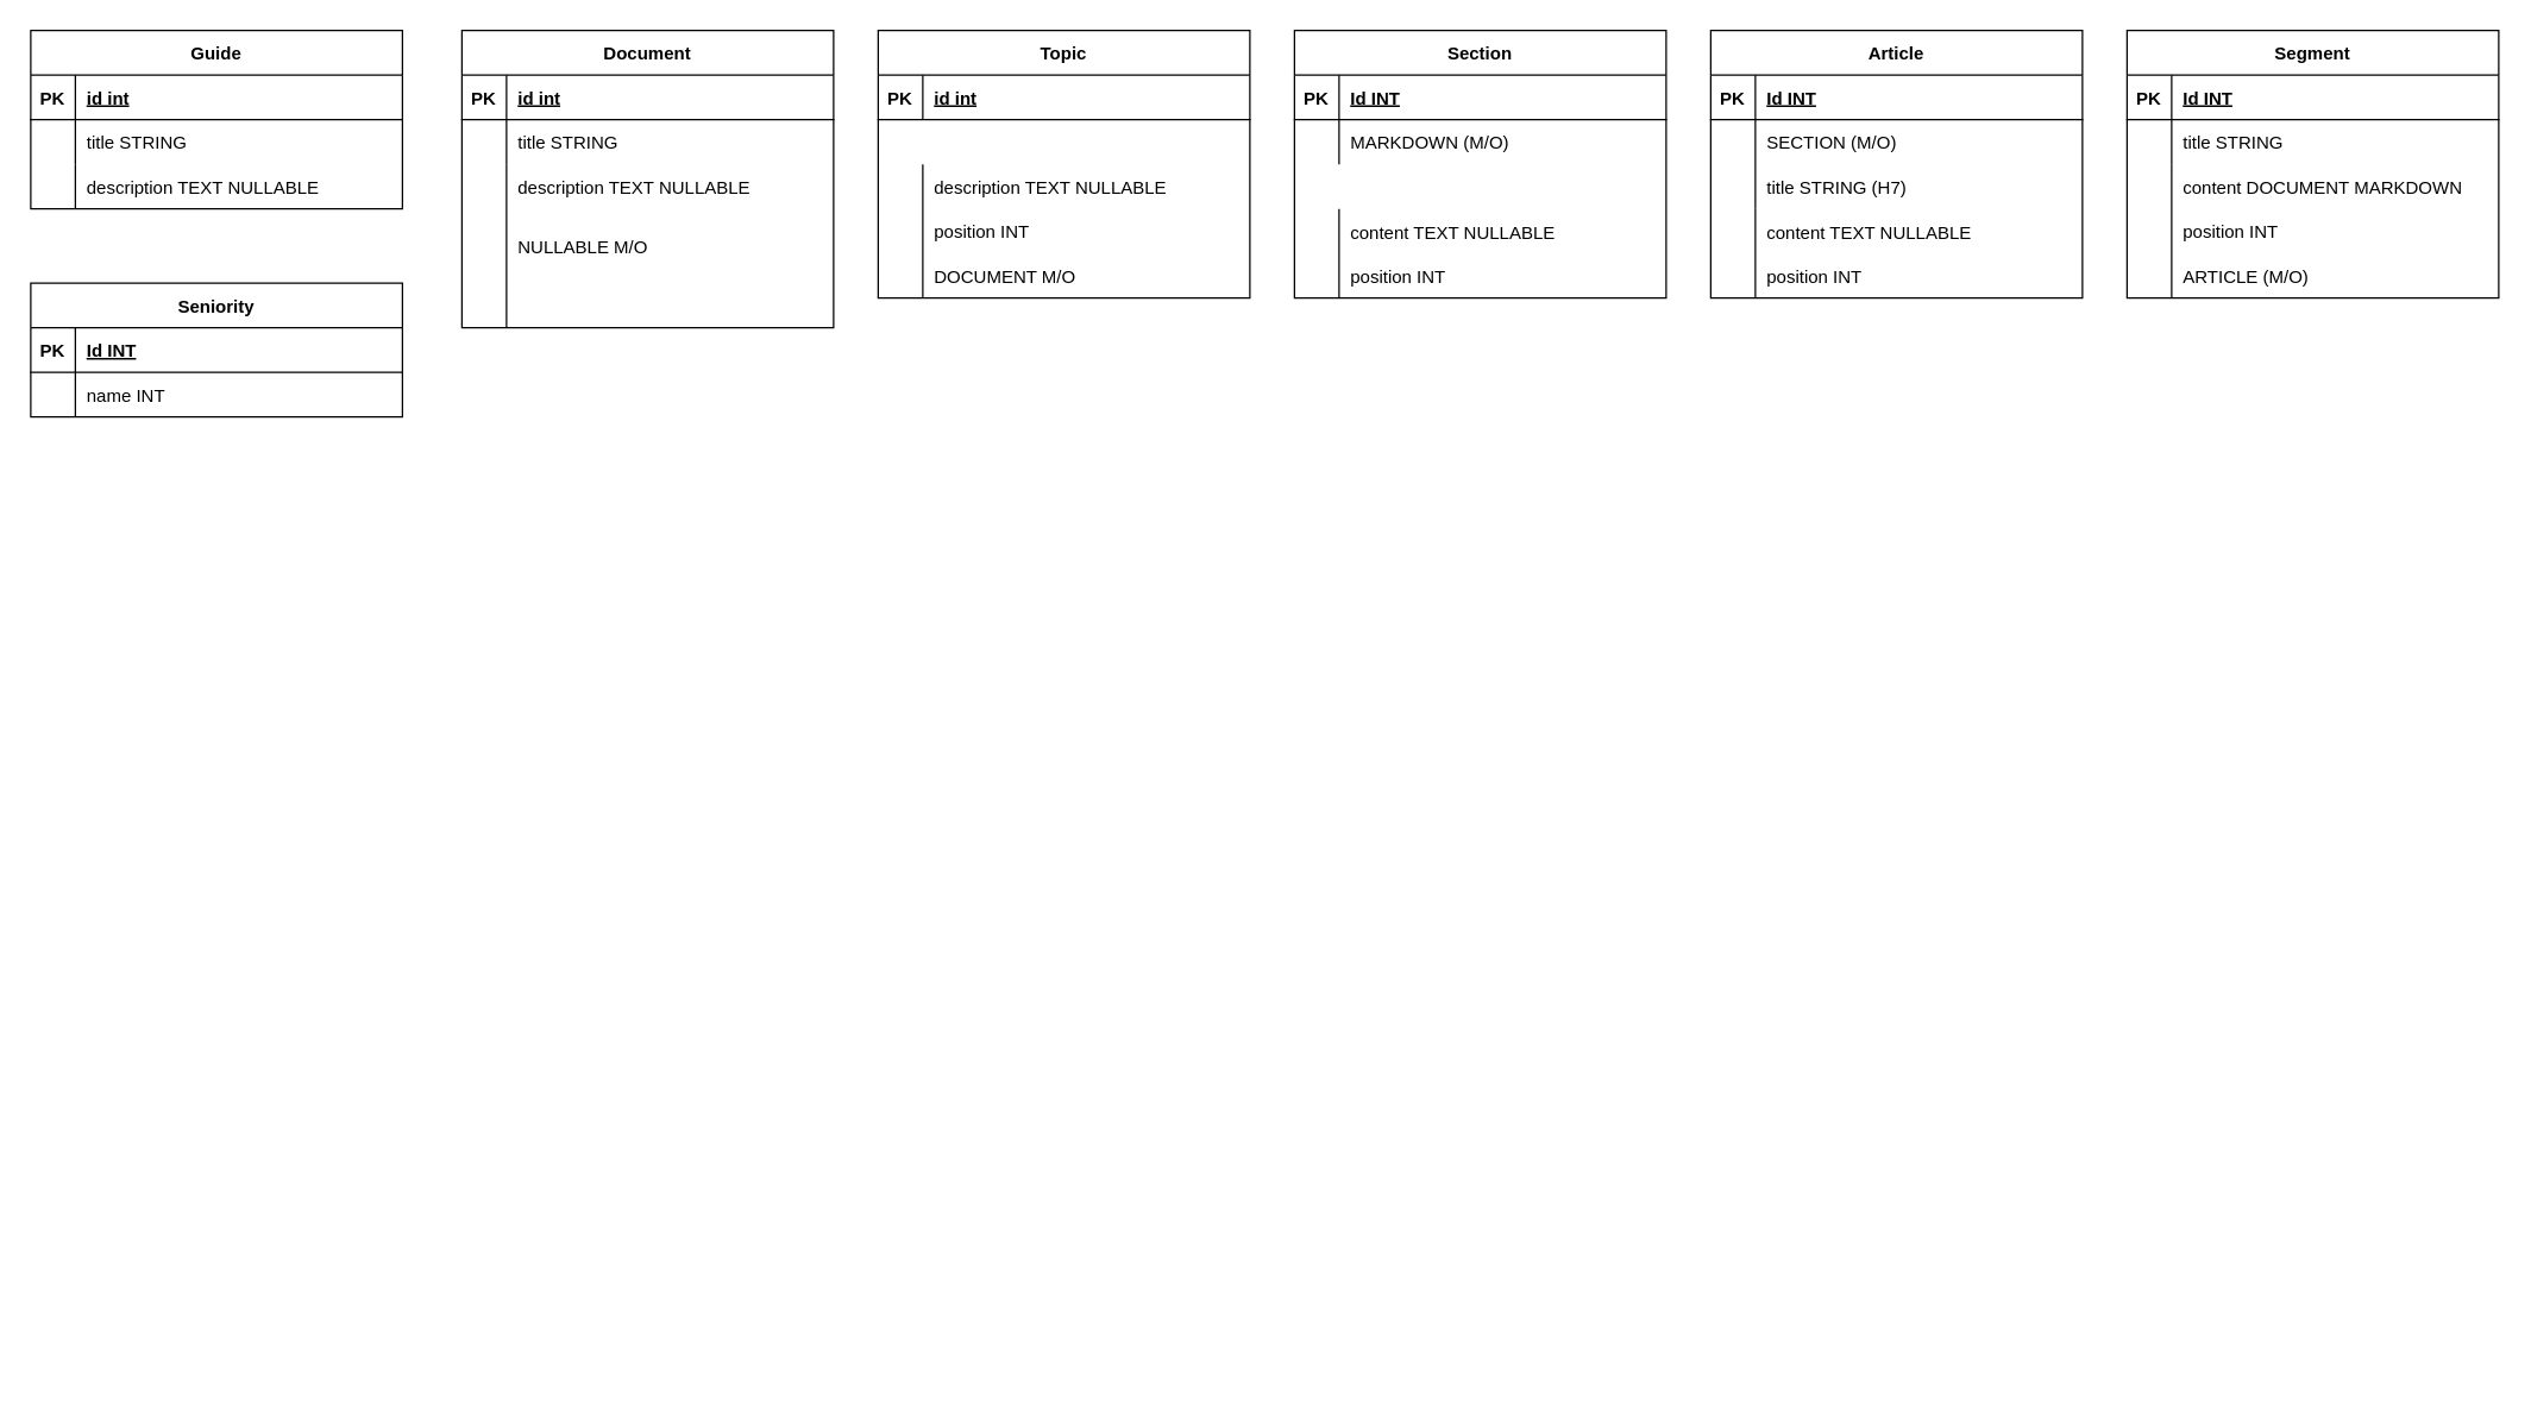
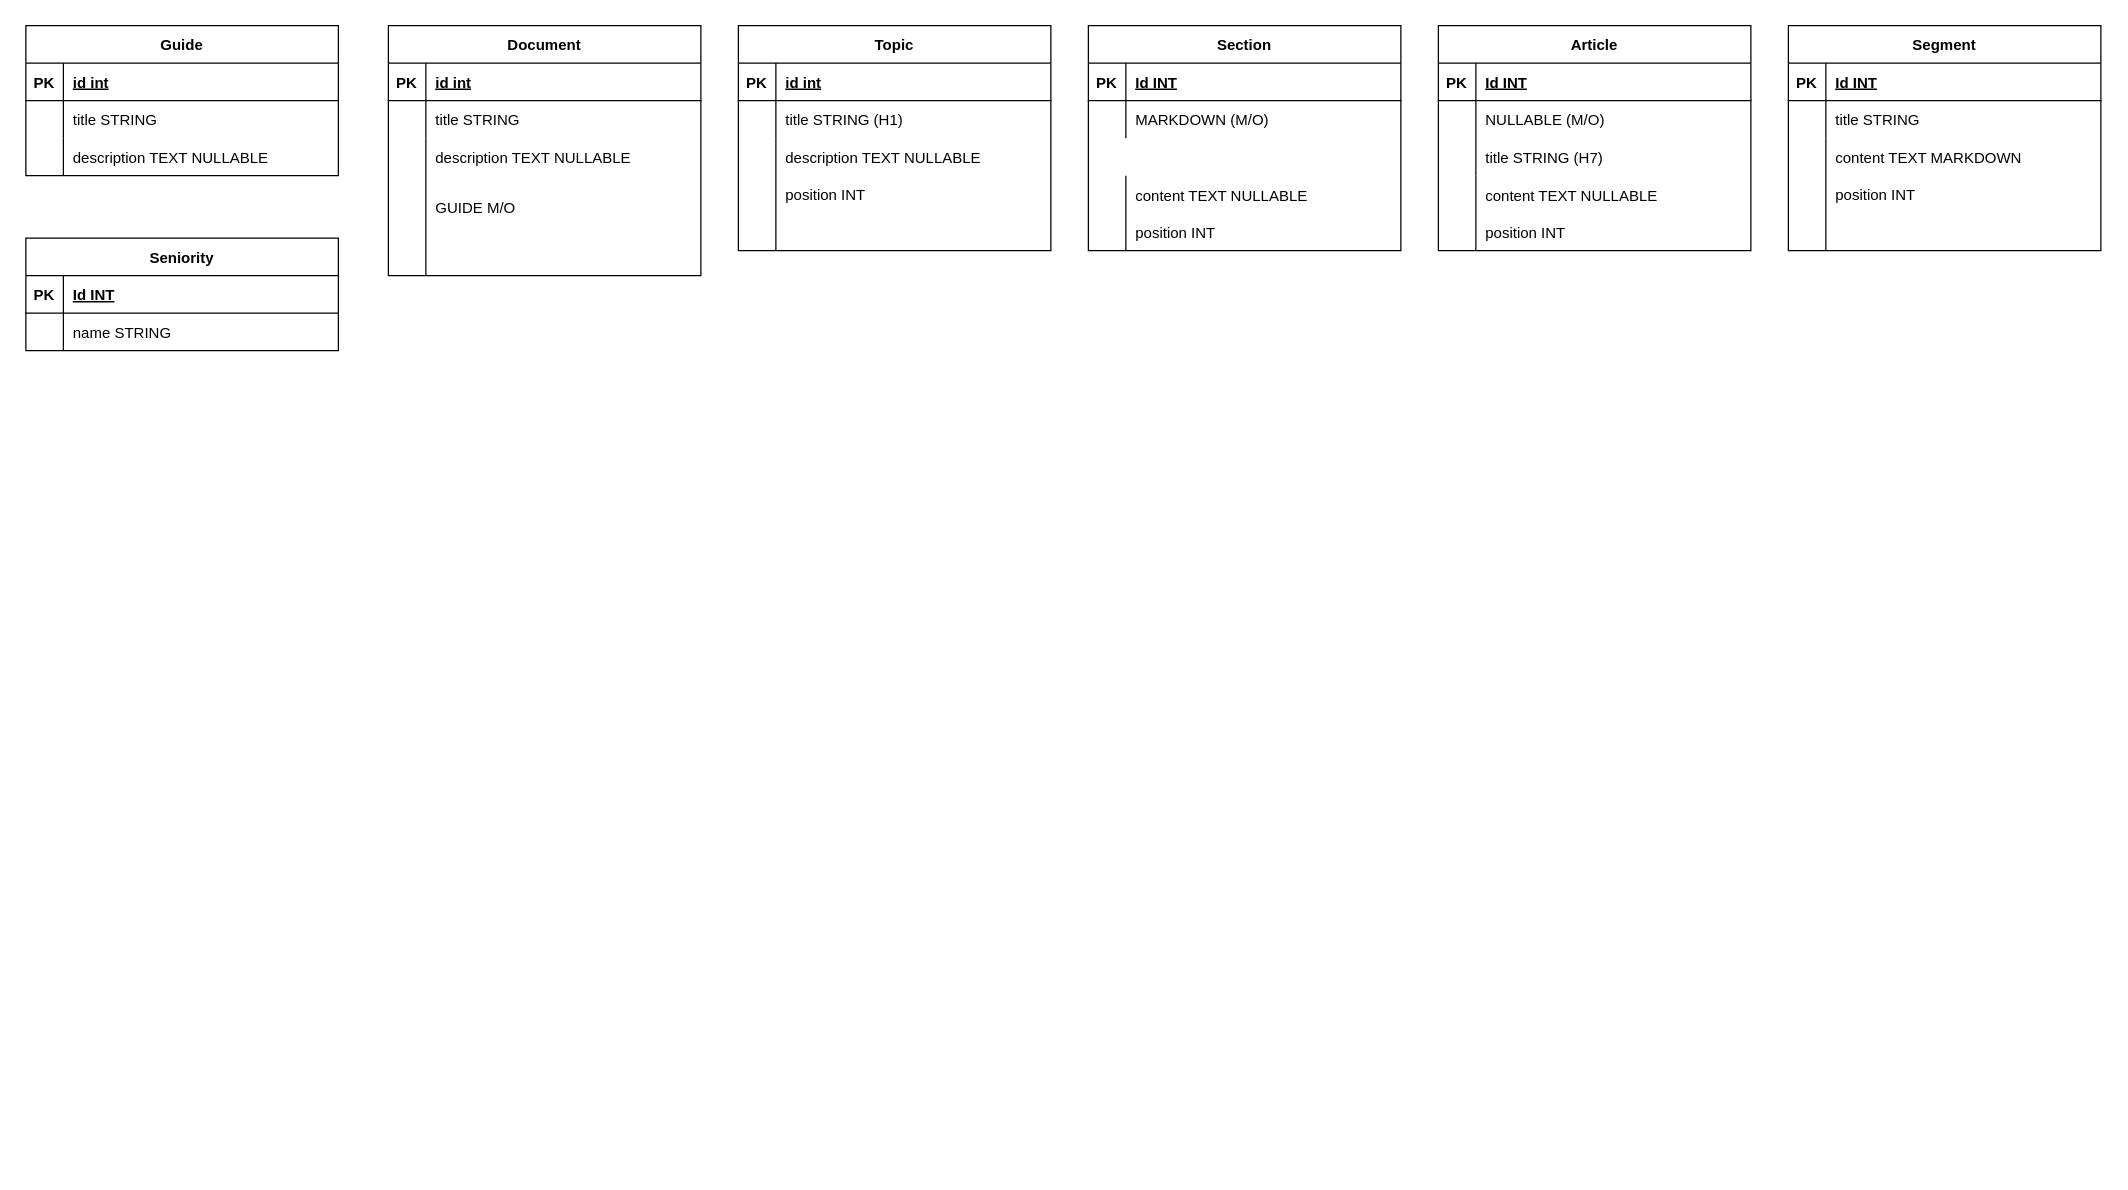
+ <mxCell id="28" value="title STRING (H1)" style="shape=partialRectangle;overflow=hidden;connectable=0;fillColor=none;top=0;left=0;bottom=0;right=0;align=left;spacingLeft=6;" parent="26" vertex="1"><mxGeometry x="30" width="220" height="30" as="geometry"><mxRectangle width="220" height="30" as="alternateBounds" /></mxGeometry></mxCell>
- <mxCell id="39" value="SECTION (M/O)" style="shape=partialRectangle;overflow=hidden;connectable=0;fillColor=none;top=0;left=0;bottom=0;right=0;align=left;spacingLeft=6;" vertex="1" parent="37"><mxGeometry x="30" width="220" height="30" as="geometry"><mxRectangle width="220" height="30" as="alternateBounds" /></mxGeometry></mxCell>
+ <mxCell id="39" value="NULLABLE (M/O)" style="shape=partialRectangle;overflow=hidden;connectable=0;fillColor=none;top=0;left=0;bottom=0;right=0;align=left;spacingLeft=6;" vertex="1" parent="37"><mxGeometry x="30" width="220" height="30" as="geometry"><mxRectangle width="220" height="30" as="alternateBounds" /></mxGeometry></mxCell>
- <mxCell id="53" value="content DOCUMENT MARKDOWN" style="shape=partialRectangle;overflow=hidden;connectable=0;fillColor=none;top=0;left=0;bottom=0;right=0;align=left;spacingLeft=6;" vertex="1" parent="45"><mxGeometry x="30" y="90" width="220" height="30" as="geometry"><mxRectangle width="220" height="30" as="alternateBounds" /></mxGeometry></mxCell>
+ <mxCell id="53" value="content TEXT MARKDOWN" style="shape=partialRectangle;overflow=hidden;connectable=0;fillColor=none;top=0;left=0;bottom=0;right=0;align=left;spacingLeft=6;" vertex="1" parent="45"><mxGeometry x="30" y="90" width="220" height="30" as="geometry"><mxRectangle width="220" height="30" as="alternateBounds" /></mxGeometry></mxCell>
- <mxCell id="79" value="NULLABLE M/O" style="shape=partialRectangle;overflow=hidden;connectable=0;fillColor=none;top=0;left=0;bottom=0;right=0;align=left;spacingLeft=6;" vertex="1" parent="70"><mxGeometry x="30" y="130" width="220" height="30" as="geometry"><mxRectangle width="220" height="30" as="alternateBounds" /></mxGeometry></mxCell>
+ <mxCell id="79" value="GUIDE M/O" style="shape=partialRectangle;overflow=hidden;connectable=0;fillColor=none;top=0;left=0;bottom=0;right=0;align=left;spacingLeft=6;" vertex="1" parent="70"><mxGeometry x="30" y="130" width="220" height="30" as="geometry"><mxRectangle width="220" height="30" as="alternateBounds" /></mxGeometry></mxCell>
- <mxCell id="81" value="DOCUMENT M/O" style="shape=partialRectangle;overflow=hidden;connectable=0;fillColor=none;top=0;left=0;bottom=0;right=0;align=left;spacingLeft=6;" vertex="1" parent="20"><mxGeometry x="310" y="150" width="220" height="30" as="geometry"><mxRectangle width="220" height="30" as="alternateBounds" /></mxGeometry></mxCell>
- <mxCell id="54" value="ARTICLE (M/O)" style="shape=partialRectangle;overflow=hidden;connectable=0;fillColor=none;top=0;left=0;bottom=0;right=0;align=left;spacingLeft=6;" vertex="1" parent="45"><mxGeometry x="30" y="150" width="220" height="30" as="geometry"><mxRectangle width="220" height="30" as="alternateBounds" /></mxGeometry></mxCell>
- <mxCell id="19" value="name INT" style="shape=partialRectangle;overflow=hidden;connectable=0;fillColor=none;top=0;left=0;bottom=0;right=0;align=left;spacingLeft=6;" vertex="1" parent="17"><mxGeometry x="30" width="220" height="30" as="geometry"><mxRectangle width="220" height="30" as="alternateBounds" /></mxGeometry></mxCell>
+ <mxCell id="19" value="name STRING" style="shape=partialRectangle;overflow=hidden;connectable=0;fillColor=none;top=0;left=0;bottom=0;right=0;align=left;spacingLeft=6;" vertex="1" parent="17"><mxGeometry x="30" width="220" height="30" as="geometry"><mxRectangle width="220" height="30" as="alternateBounds" /></mxGeometry></mxCell>
